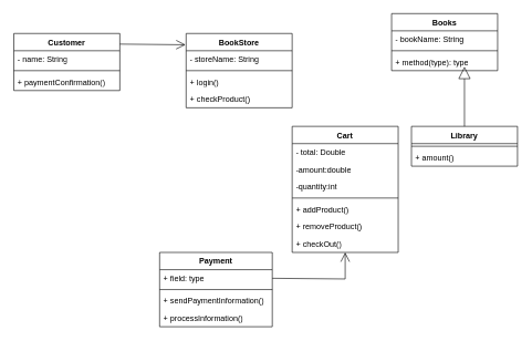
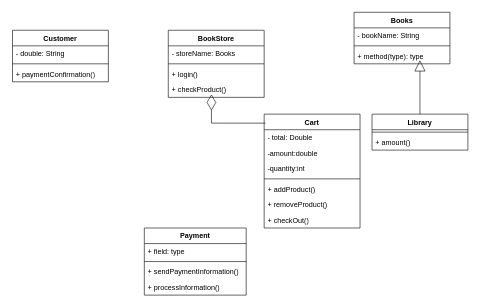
- <mxCell id="31" value="" style="endArrow=open;endFill=1;endSize=12;html=1;rounded=0;exitX=1;exitY=0.186;exitDx=0;exitDy=0;exitPerimeter=0;entryX=-0.006;entryY=0.152;entryDx=0;entryDy=0;entryPerimeter=0;" edge="1" parent="1" source="15" target="2"><mxGeometry width="160" relative="1" as="geometry"><mxPoint x="340" y="330" as="sourcePoint" /><mxPoint x="500" y="330" as="targetPoint" /></mxGeometry></mxCell>
- <mxCell id="16" value="- name: String" style="text;strokeColor=none;fillColor=none;align=left;verticalAlign=top;spacingLeft=4;spacingRight=4;overflow=hidden;rotatable=0;points=[[0,0.5],[1,0.5]];portConstraint=eastwest;whiteSpace=wrap;html=1;" vertex="1" parent="15"><mxGeometry y="26" width="160" height="26" as="geometry" /></mxCell>
+ <mxCell id="16" value="- double: String" style="text;strokeColor=none;fillColor=none;align=left;verticalAlign=top;spacingLeft=4;spacingRight=4;overflow=hidden;rotatable=0;points=[[0,0.5],[1,0.5]];portConstraint=eastwest;whiteSpace=wrap;html=1;" vertex="1" parent="15"><mxGeometry y="26" width="160" height="26" as="geometry" /></mxCell>
- <mxCell id="3" value="- storeName: String" style="text;strokeColor=none;fillColor=none;align=left;verticalAlign=top;spacingLeft=4;spacingRight=4;overflow=hidden;rotatable=0;points=[[0,0.5],[1,0.5]];portConstraint=eastwest;whiteSpace=wrap;html=1;" vertex="1" parent="2"><mxGeometry y="26" width="160" height="26" as="geometry" /></mxCell>
+ <mxCell id="3" value="- storeName: Books" style="text;strokeColor=none;fillColor=none;align=left;verticalAlign=top;spacingLeft=4;spacingRight=4;overflow=hidden;rotatable=0;points=[[0,0.5],[1,0.5]];portConstraint=eastwest;whiteSpace=wrap;html=1;" vertex="1" parent="2"><mxGeometry y="26" width="160" height="26" as="geometry" /></mxCell>
+ <mxCell id="32" value="" style="endArrow=diamondThin;endFill=0;endSize=24;html=1;rounded=0;exitX=0.013;exitY=0.079;exitDx=0;exitDy=0;exitPerimeter=0;entryX=0.45;entryY=0.808;entryDx=0;entryDy=0;entryPerimeter=0;" edge="1" parent="1" source="7" target="6"><mxGeometry width="160" relative="1" as="geometry"><mxPoint x="340" y="280" as="sourcePoint" /><mxPoint x="500" y="280" as="targetPoint" /><Array as="points"><mxPoint x="352" y="205" /></Array></mxGeometry></mxCell>
- <mxCell id="33" value="" style="endArrow=open;endFill=1;endSize=12;html=1;rounded=0;exitX=1;exitY=0.5;exitDx=0;exitDy=0;" edge="1" parent="1" source="20" target="14"><mxGeometry width="160" relative="1" as="geometry"><mxPoint x="340" y="340" as="sourcePoint" /><mxPoint x="500" y="340" as="targetPoint" /><Array as="points"><mxPoint x="520" y="420" /></Array></mxGeometry></mxCell>
